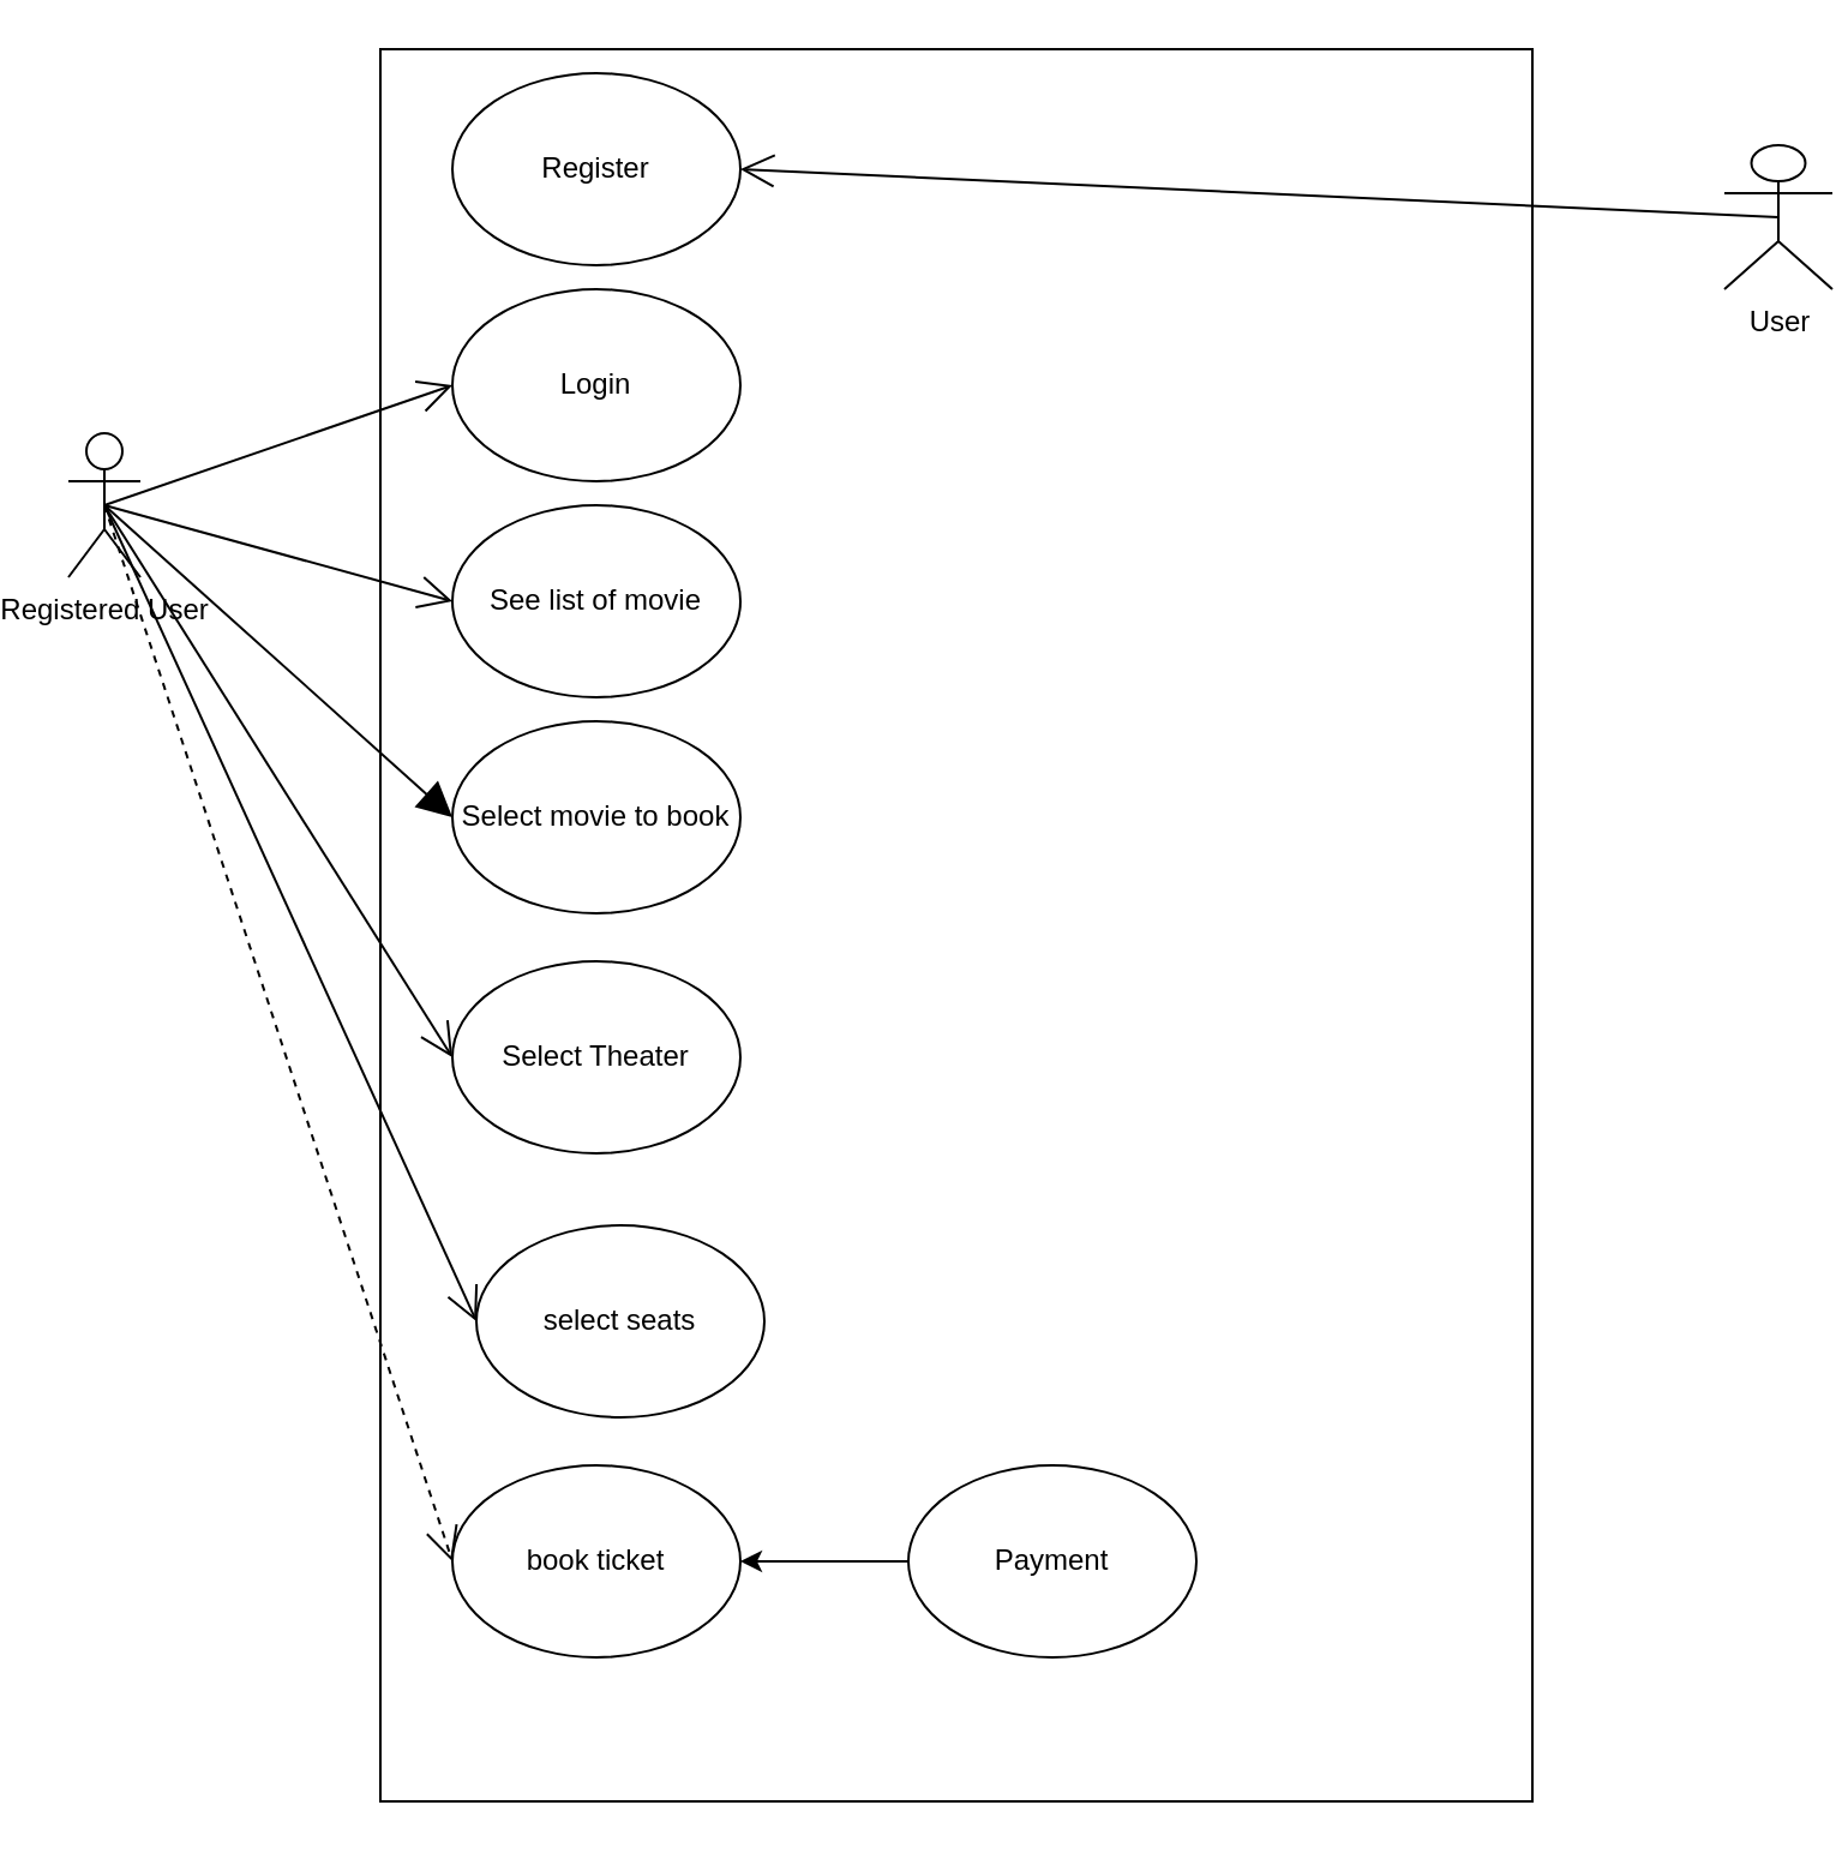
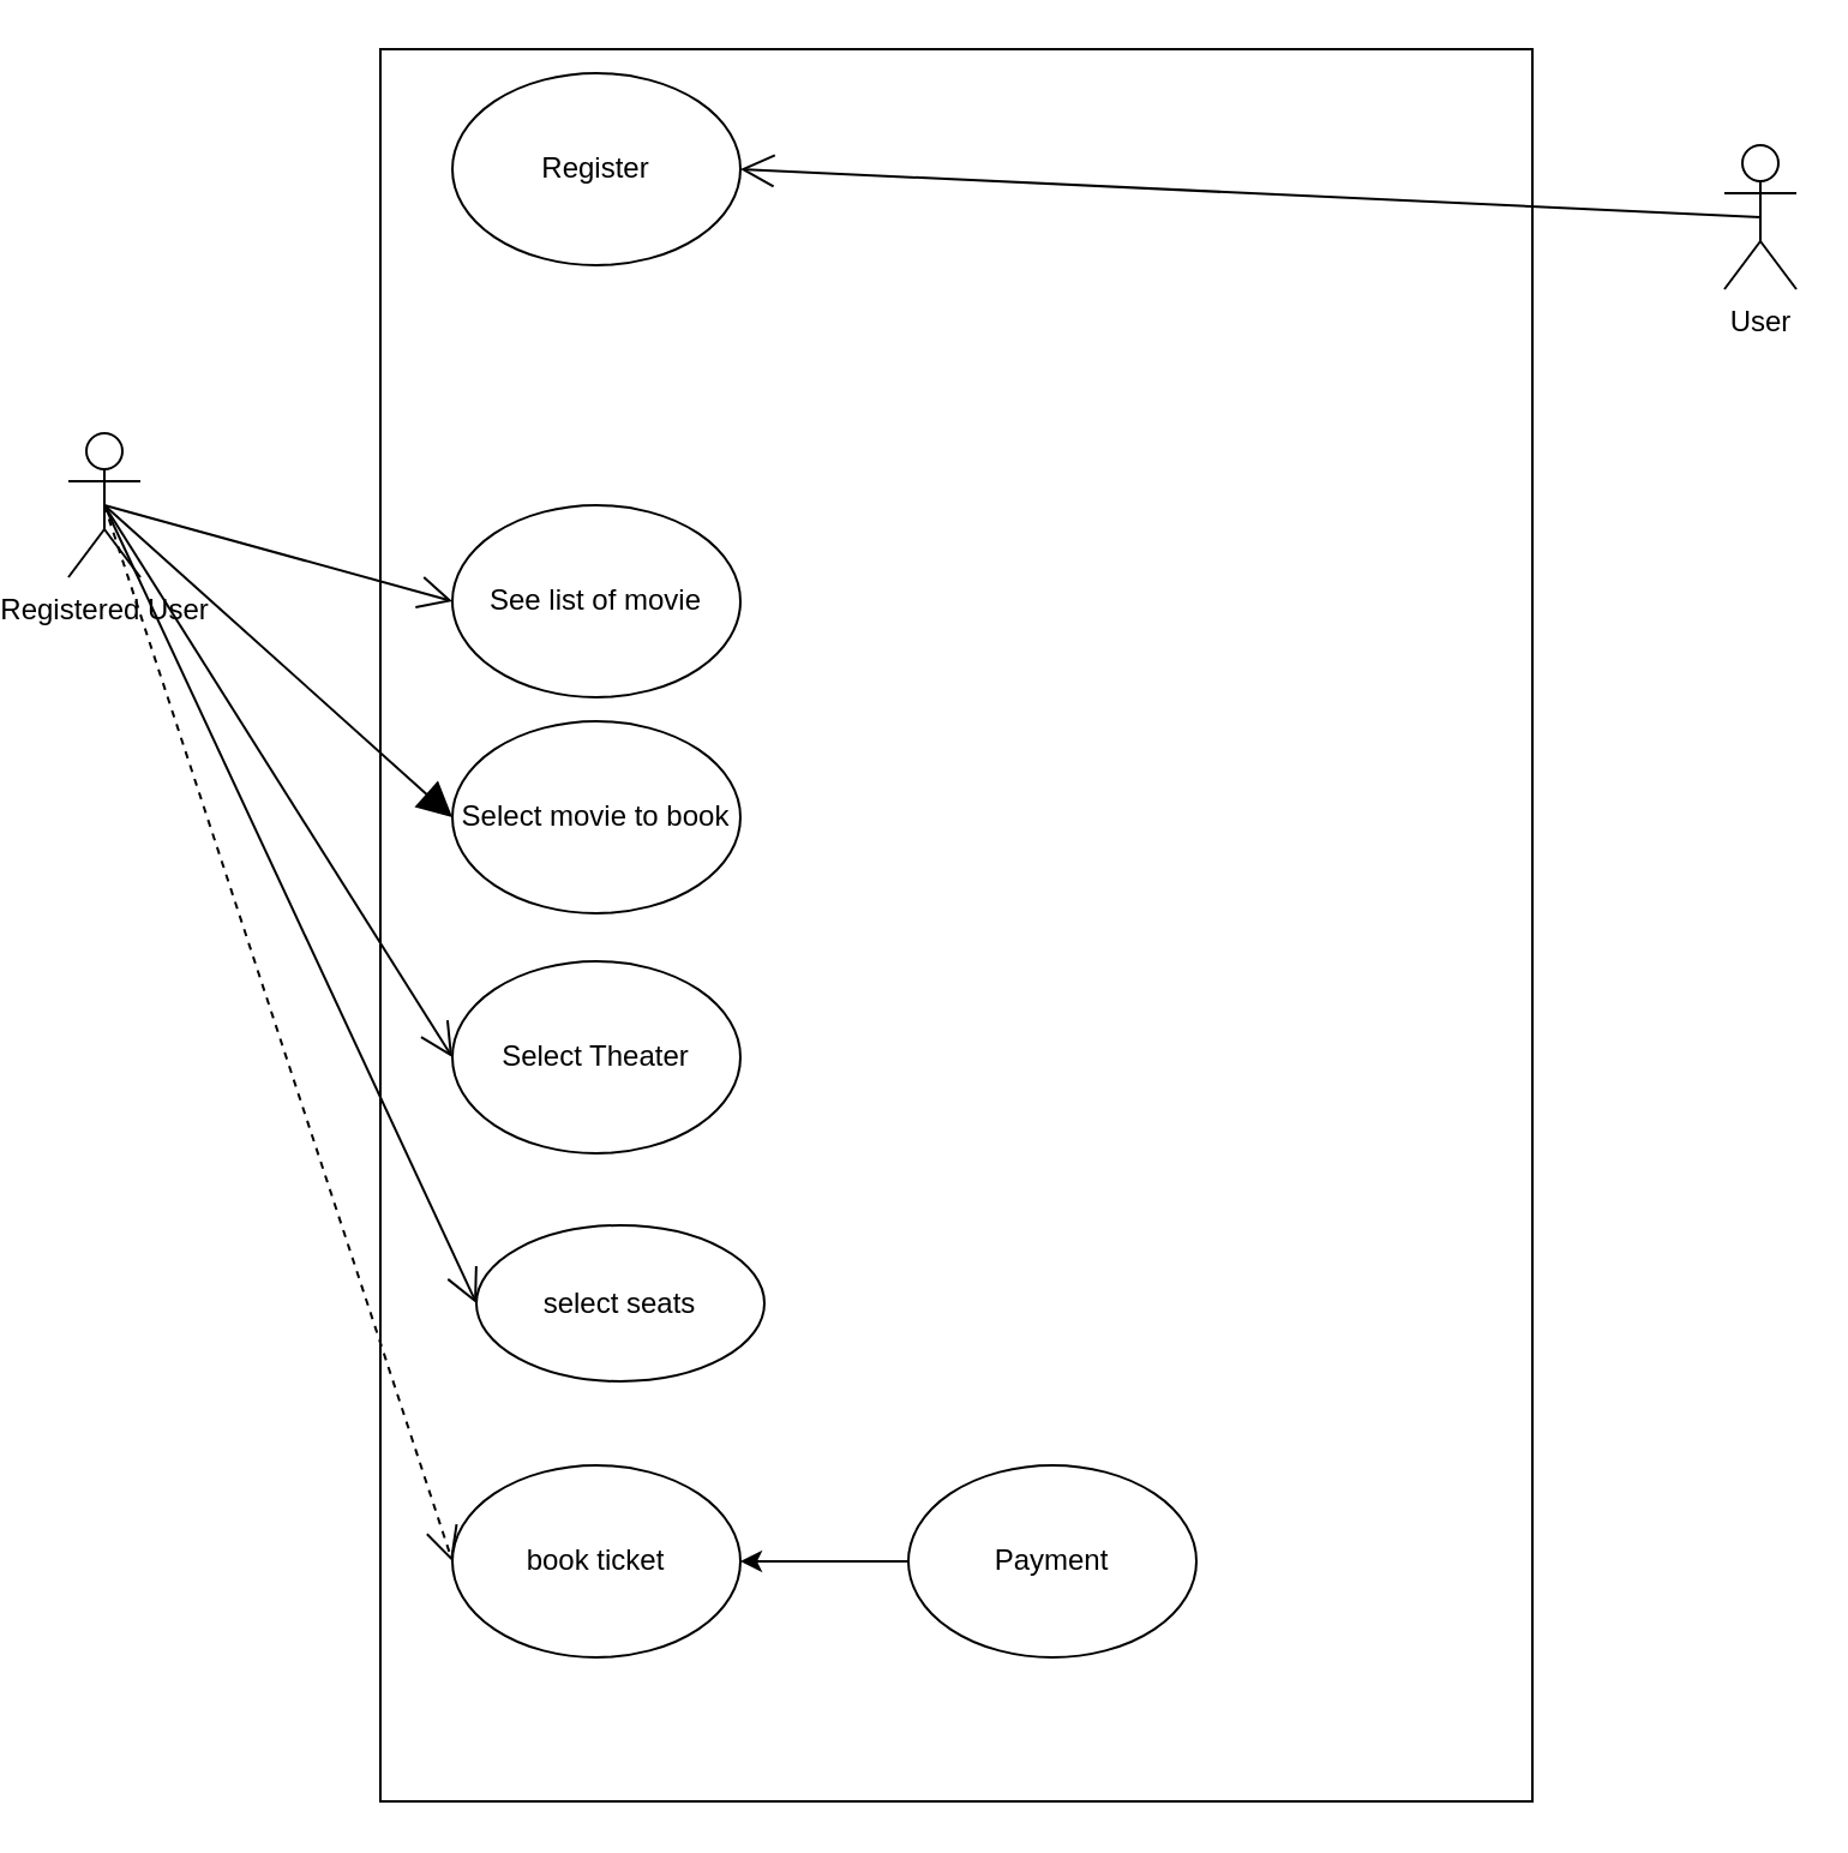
- <mxCell id="19" value="User" style="shape=umlActor;verticalLabelPosition=bottom;verticalAlign=top;html=1;" vertex="1" parent="1"><mxGeometry x="710" y="60" width="45" height="60" as="geometry" /></mxCell>
+ <mxCell id="19" value="User" style="shape=umlActor;verticalLabelPosition=bottom;verticalAlign=top;html=1;" vertex="1" parent="1"><mxGeometry x="710" y="60" width="30" height="60" as="geometry" /></mxCell>
- <mxCell id="5" value="Login" style="ellipse;whiteSpace=wrap;html=1;" vertex="1" parent="1"><mxGeometry x="180" y="120" width="120" height="80" as="geometry" /></mxCell>
- <mxCell id="12" value="" style="endArrow=open;endFill=1;endSize=12;html=1;rounded=0;exitX=0.5;exitY=0.5;exitDx=0;exitDy=0;exitPerimeter=0;entryX=0;entryY=0.5;entryDx=0;entryDy=0;" edge="1" parent="1" source="2" target="5"><mxGeometry width="160" relative="1" as="geometry"><mxPoint x="330" y="310" as="sourcePoint" /><mxPoint x="490" y="310" as="targetPoint" /></mxGeometry></mxCell>
- <mxCell id="8" value="select seats" style="ellipse;whiteSpace=wrap;html=1;" vertex="1" parent="1"><mxGeometry x="190" y="510" width="120" height="80" as="geometry" /></mxCell>
+ <mxCell id="8" value="select seats" style="ellipse;whiteSpace=wrap;html=1;" vertex="1" parent="1"><mxGeometry x="190" y="510" width="120" height="65" as="geometry" /></mxCell>
